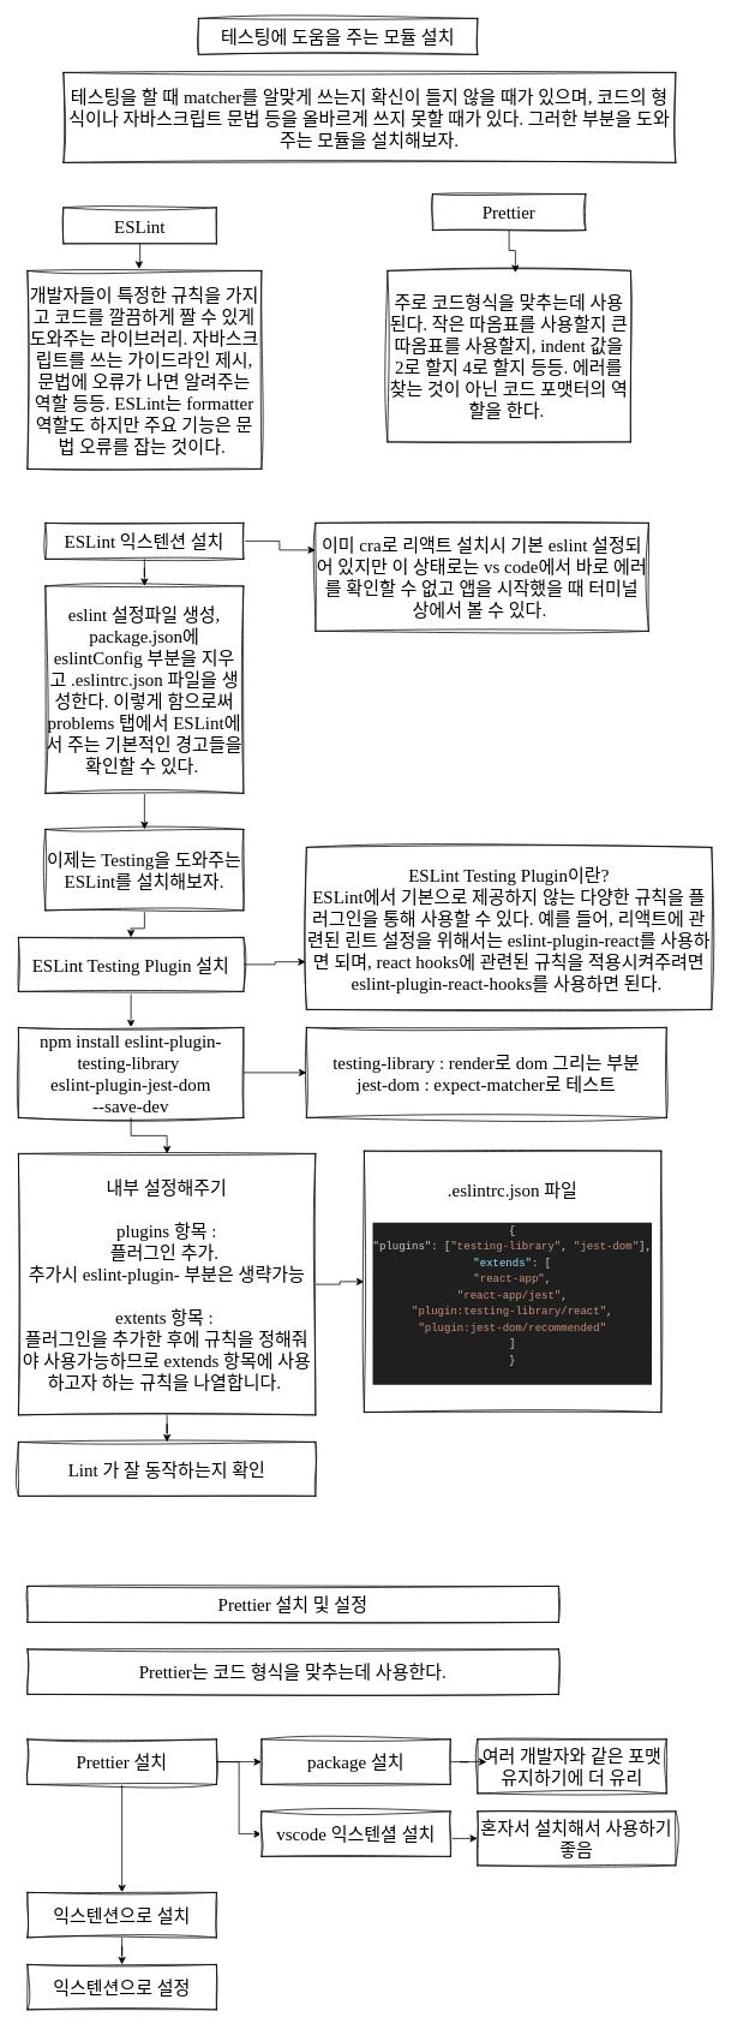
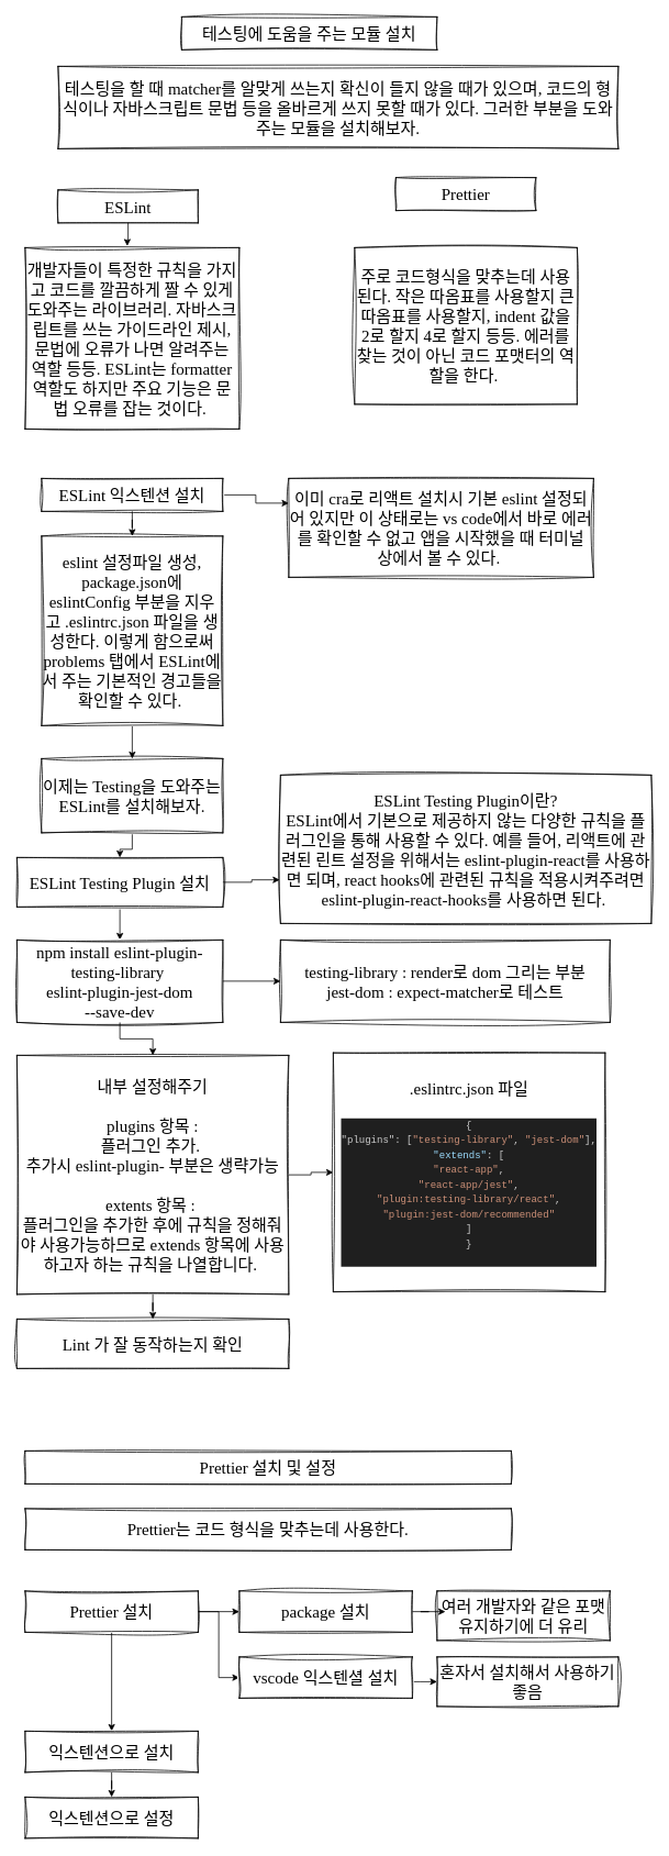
- <mxCell id="44" style="edgeStyle=orthogonalEdgeStyle;rounded=0;orthogonalLoop=1;jettySize=auto;html=1;entryX=0.526;entryY=0.011;entryDx=0;entryDy=0;entryPerimeter=0;fontFamily=Architects Daughter;fontSource=https%3A%2F%2Ffonts.googleapis.com%2Fcss%3Ffamily%3DArchitects%2BDaughter;fontSize=20;fontColor=default;" edge="1" parent="1" source="5" target="7"><mxGeometry relative="1" as="geometry" /></mxCell>
